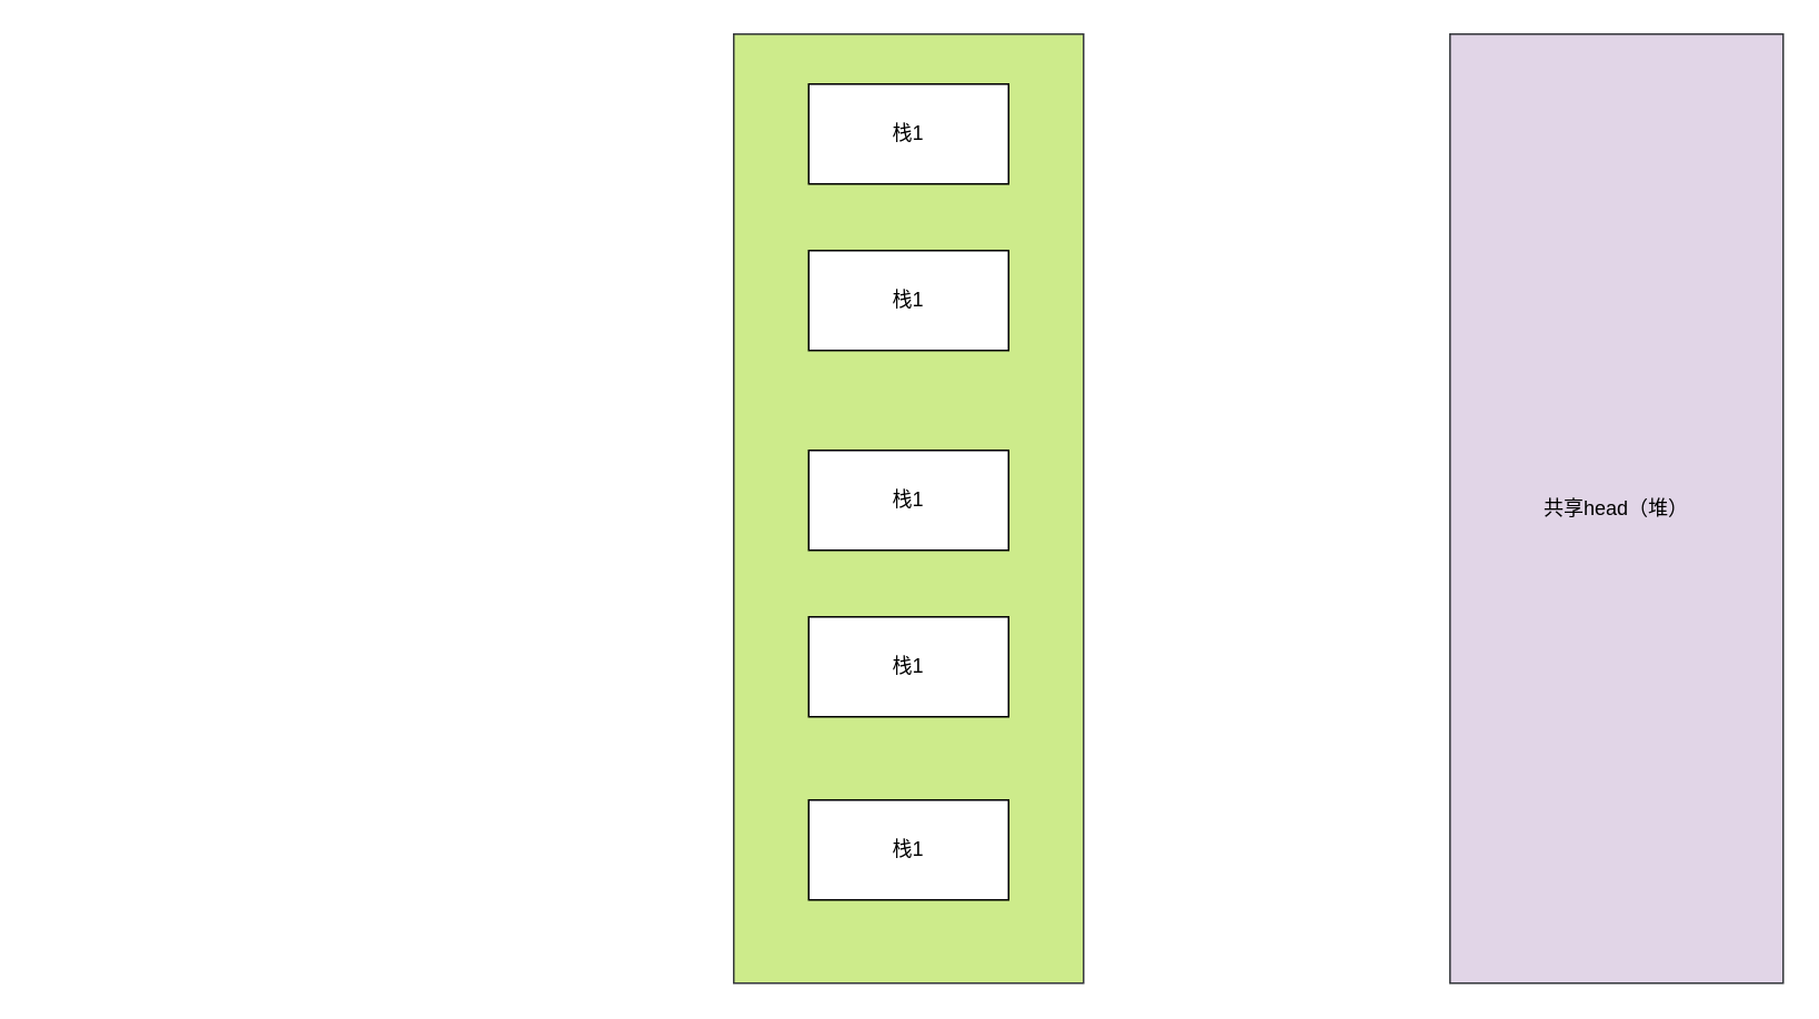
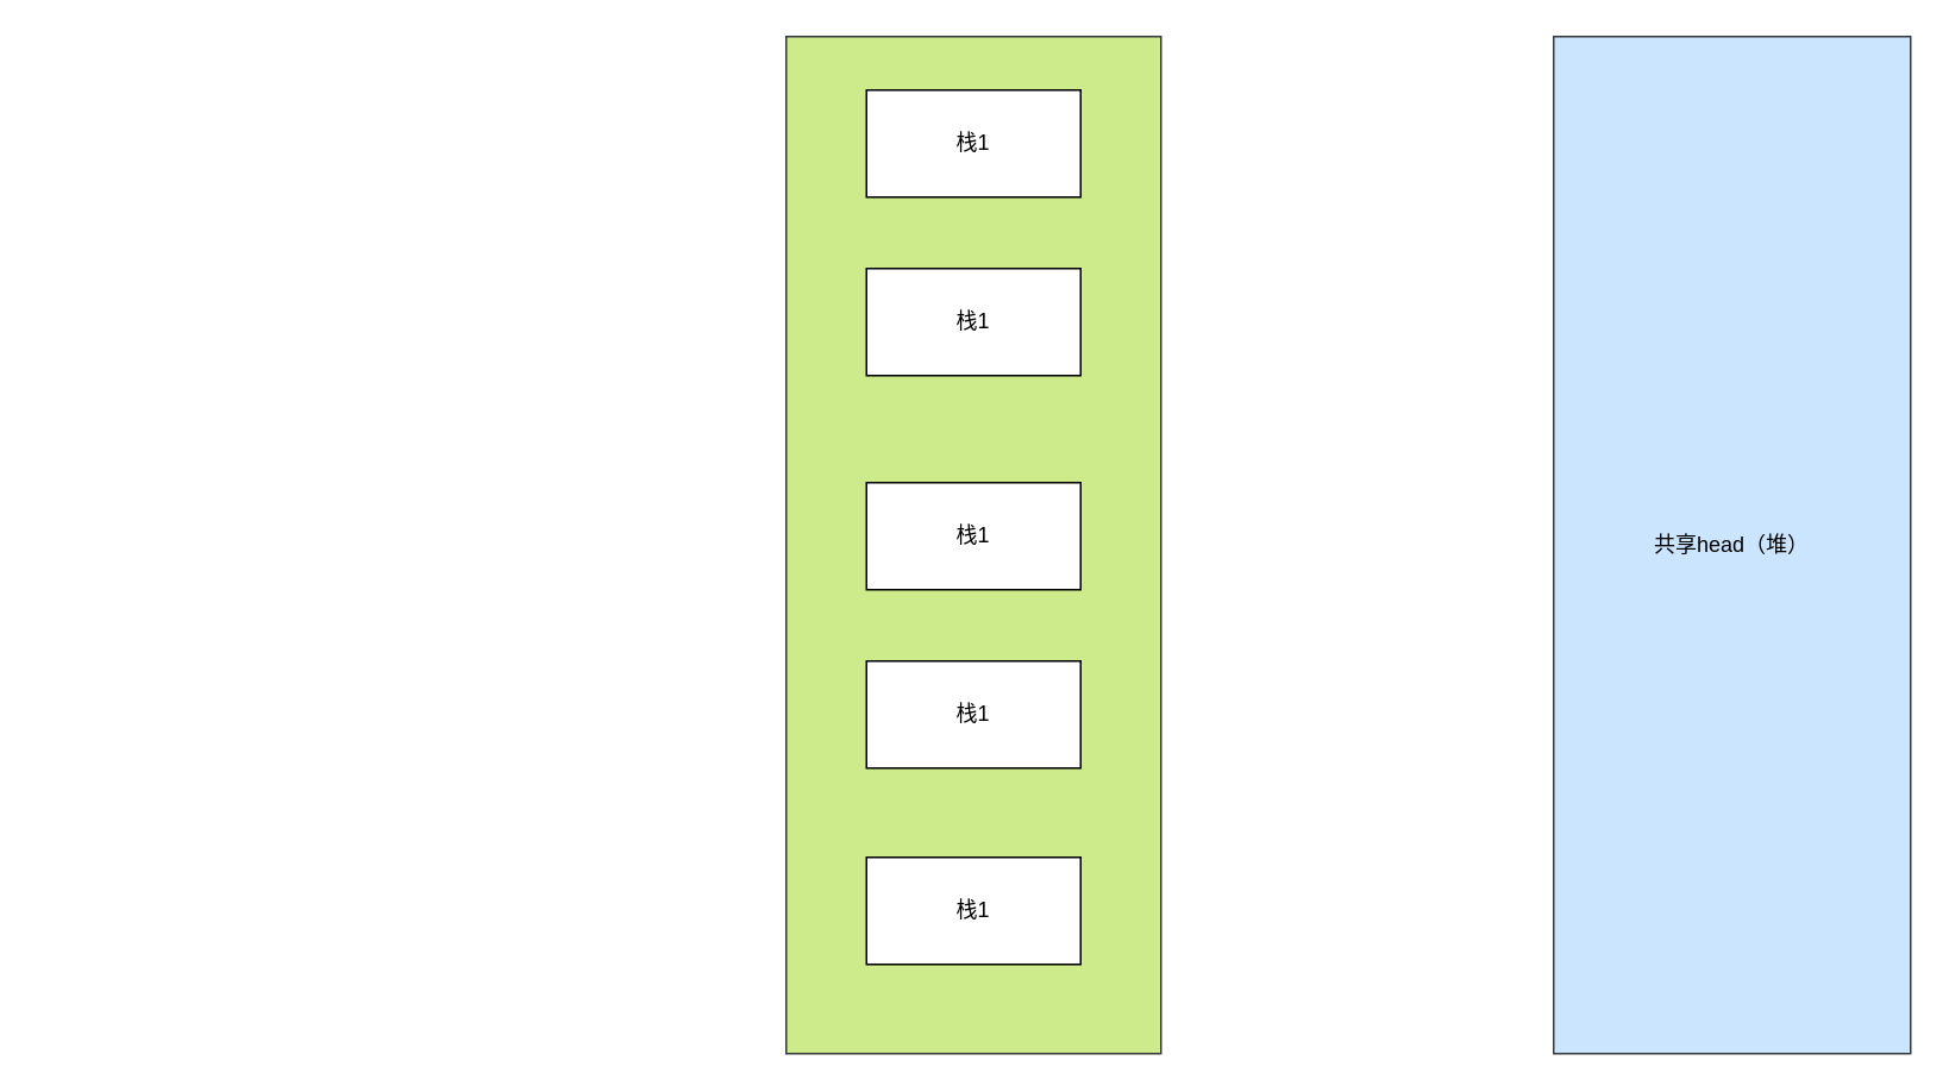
- <mxCell id="3" value="共享head（堆）" style="rounded=0;whiteSpace=wrap;html=1;fillColor=#e1d5e7;strokeColor=#36393d;" vertex="1" parent="1"><mxGeometry x="870" y="20" width="200" height="570" as="geometry" /></mxCell>
+ <mxCell id="3" value="共享head（堆）" style="rounded=0;whiteSpace=wrap;html=1;fillColor=#cce5ff;strokeColor=#36393d;" vertex="1" parent="1"><mxGeometry x="870" y="20" width="200" height="570" as="geometry" /></mxCell>
